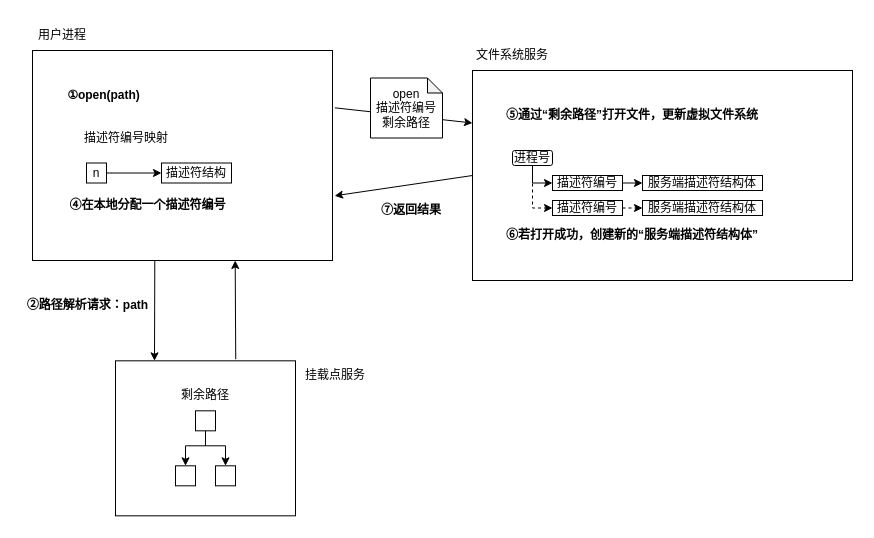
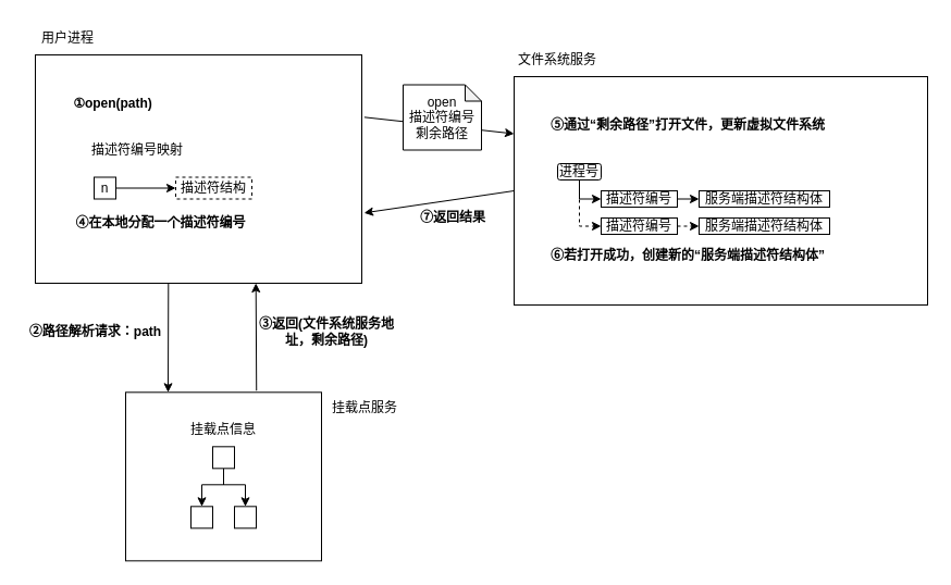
- <mxCell id="10" value="描述符结构" style="rounded=0;whiteSpace=wrap;html=1;" vertex="1" parent="1"><mxGeometry x="161" y="162.5" width="70" height="20" as="geometry" /></mxCell>
+ <mxCell id="10" value="描述符结构" style="rounded=0;whiteSpace=wrap;html=1;dashed=1;" vertex="1" parent="1"><mxGeometry x="161" y="162.5" width="70" height="20" as="geometry" /></mxCell>
- <mxCell id="38" value="&lt;b&gt;⑦返回结果&lt;/b&gt;" style="text;html=1;strokeColor=none;fillColor=none;align=center;verticalAlign=middle;whiteSpace=wrap;rounded=0;" vertex="1" parent="1"><mxGeometry x="365" y="195" width="92" height="30" as="geometry" /></mxCell>
+ <mxCell id="38" value="&lt;b&gt;⑦返回结果&lt;/b&gt;" style="text;html=1;strokeColor=none;fillColor=none;align=center;verticalAlign=middle;whiteSpace=wrap;rounded=0;" vertex="1" parent="1"><mxGeometry x="370" y="185" width="92" height="30" as="geometry" /></mxCell>
+ <mxCell id="24" value="&lt;b&gt;③返回(文件系统服务地址，剩余路径)&lt;/b&gt;" style="text;html=1;strokeColor=none;fillColor=none;align=center;verticalAlign=middle;whiteSpace=wrap;rounded=0;" vertex="1" parent="1"><mxGeometry x="230" y="290.32" width="140" height="30" as="geometry" /></mxCell>
- <mxCell id="20" value="剩余路径" style="text;html=1;strokeColor=none;fillColor=none;align=center;verticalAlign=middle;whiteSpace=wrap;rounded=0;" vertex="1" parent="1"><mxGeometry x="165" y="380.32" width="80" height="30" as="geometry" /></mxCell>
+ <mxCell id="20" value="挂载点信息" style="text;html=1;strokeColor=none;fillColor=none;align=center;verticalAlign=middle;whiteSpace=wrap;rounded=0;" vertex="1" parent="1"><mxGeometry x="165" y="380.32" width="80" height="30" as="geometry" /></mxCell>
